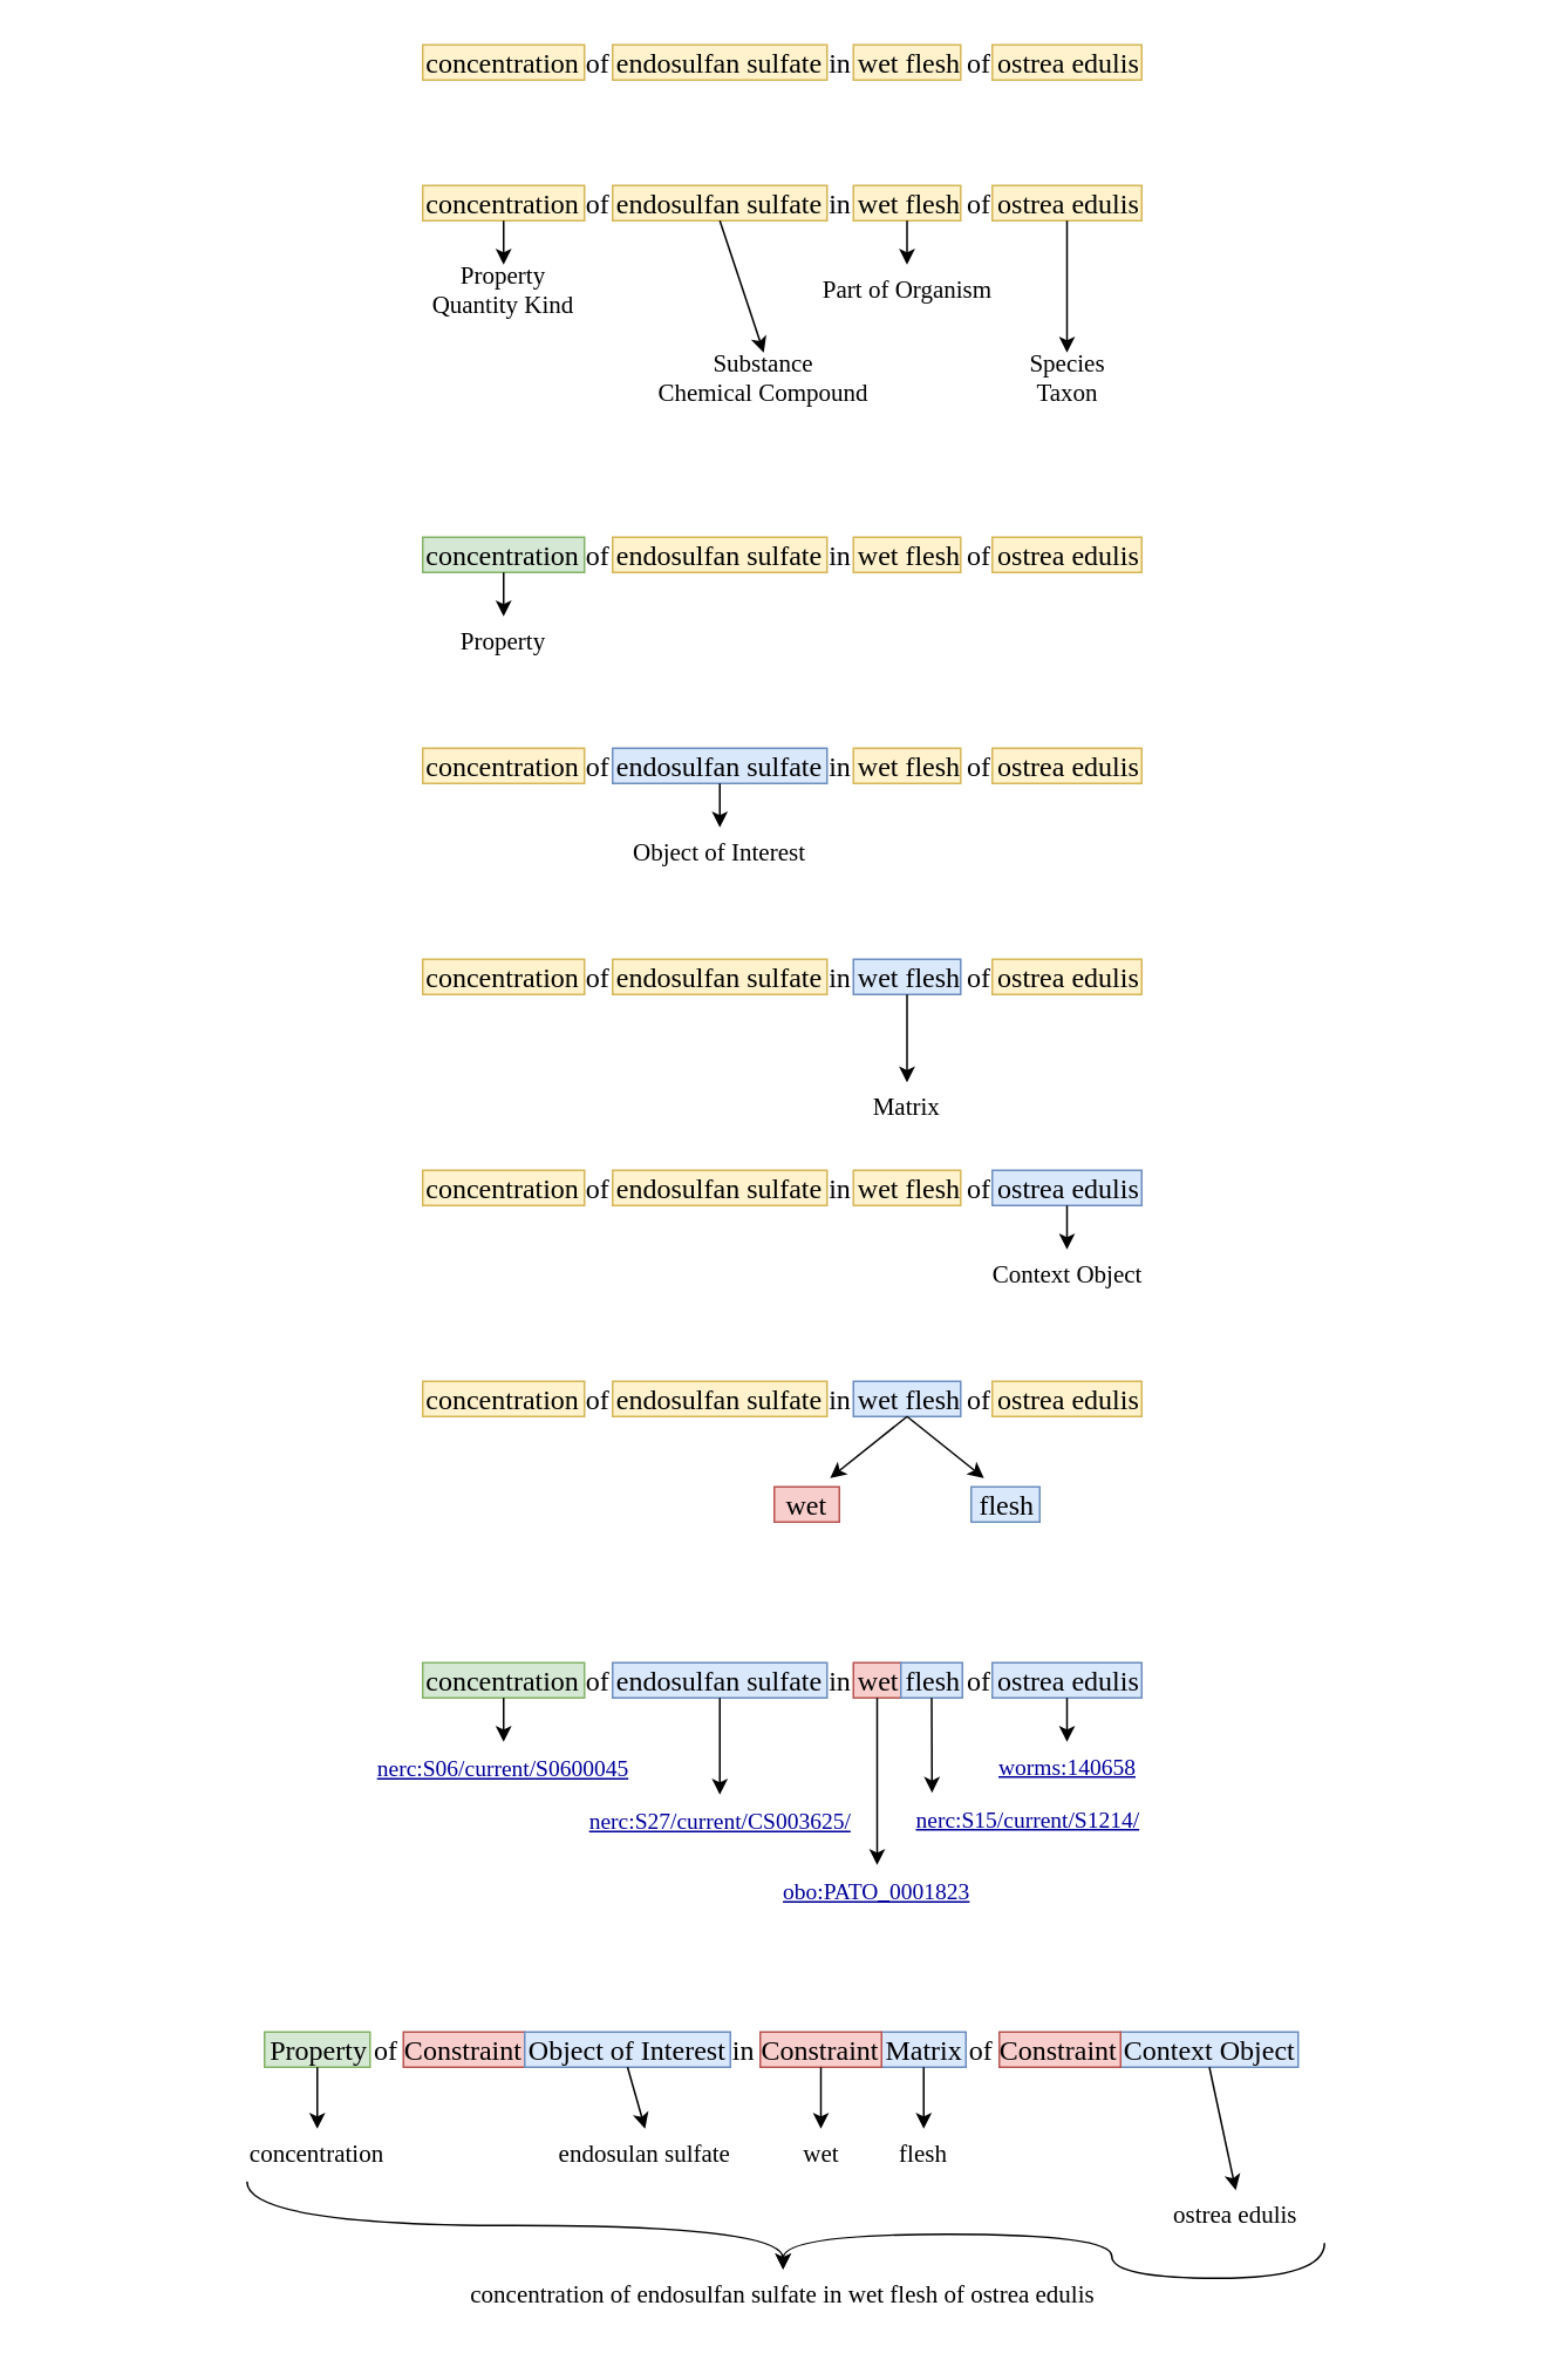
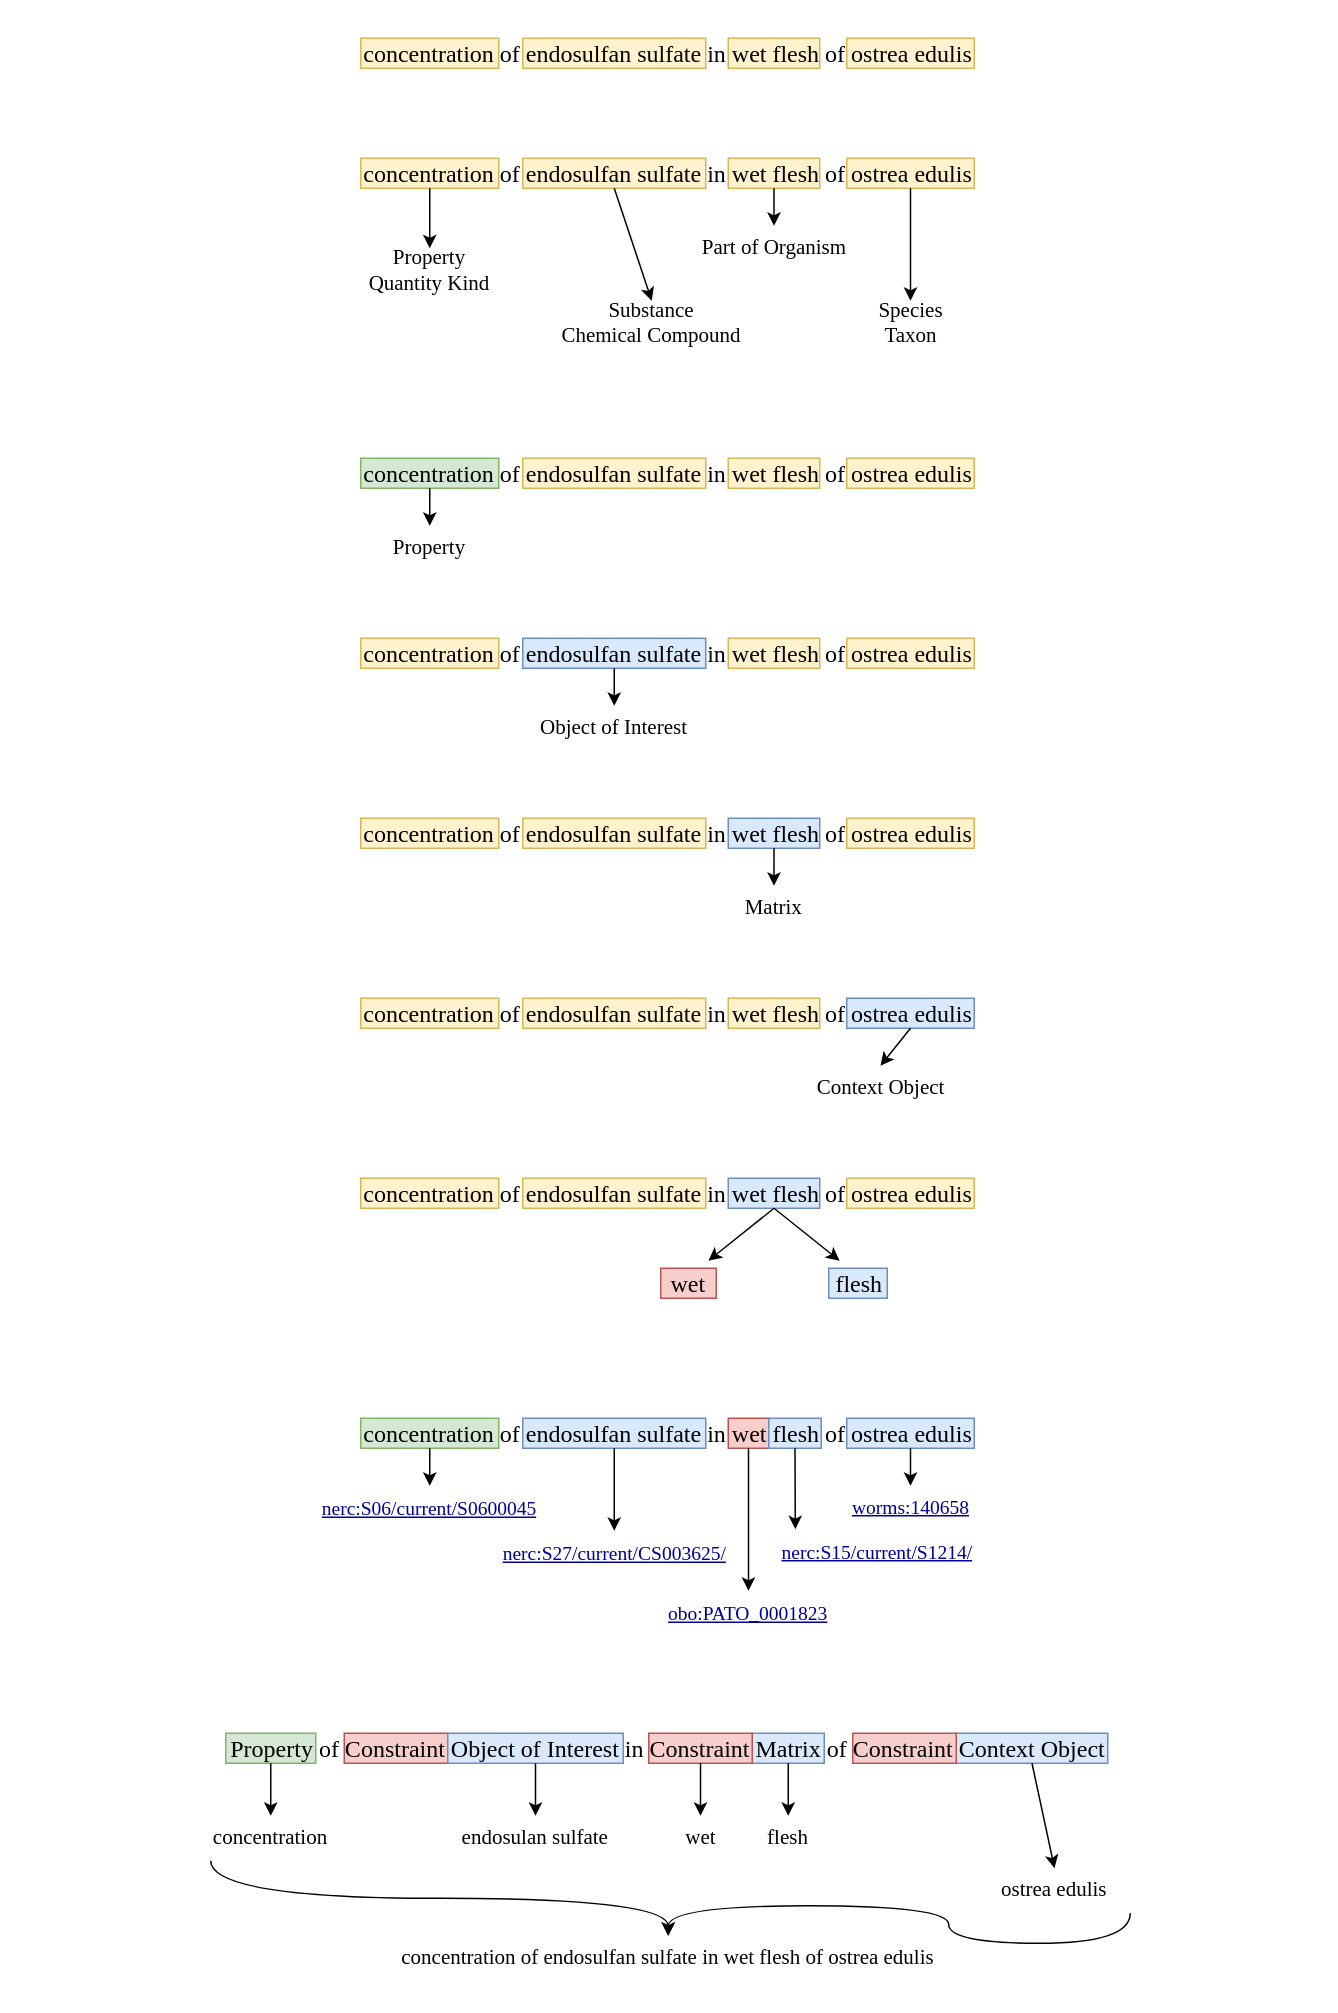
- <mxCell id="20" value="Property&lt;br style=&quot;font-size: 14px;&quot;&gt;Quantity Kind" style="text;html=1;strokeColor=none;fillColor=none;align=center;verticalAlign=middle;whiteSpace=wrap;rounded=0;fontFamily=Times New Roman;fontSize=14;" vertex="1" parent="1"><mxGeometry x="231" y="150" width="110" height="30" as="geometry" /></mxCell>
+ <mxCell id="20" value="Property&lt;br style=&quot;font-size: 14px;&quot;&gt;Quantity Kind" style="text;html=1;strokeColor=none;fillColor=none;align=center;verticalAlign=middle;whiteSpace=wrap;rounded=0;fontFamily=Times New Roman;fontSize=14;" vertex="1" parent="1"><mxGeometry x="231" y="165" width="110" height="30" as="geometry" /></mxCell>
- <mxCell id="46" value="Matrix" style="text;html=1;strokeColor=none;fillColor=none;align=center;verticalAlign=middle;whiteSpace=wrap;rounded=0;fontFamily=Times New Roman;fontSize=14;" vertex="1" parent="1"><mxGeometry x="489" y="615" width="53" height="30" as="geometry" /></mxCell>
+ <mxCell id="46" value="Matrix" style="text;html=1;strokeColor=none;fillColor=none;align=center;verticalAlign=middle;whiteSpace=wrap;rounded=0;fontFamily=Times New Roman;fontSize=14;" vertex="1" parent="1"><mxGeometry x="489" y="590" width="53" height="30" as="geometry" /></mxCell>
- <mxCell id="52" value="Context Object" style="text;html=1;strokeColor=none;fillColor=none;align=center;verticalAlign=middle;whiteSpace=wrap;rounded=0;fontFamily=Times New Roman;fontSize=14;" vertex="1" parent="1"><mxGeometry x="554.5" y="710" width="104" height="30" as="geometry" /></mxCell>
+ <mxCell id="52" value="Context Object" style="text;html=1;strokeColor=none;fillColor=none;align=center;verticalAlign=middle;whiteSpace=wrap;rounded=0;fontFamily=Times New Roman;fontSize=14;" vertex="1" parent="1"><mxGeometry x="534.5" y="710" width="104" height="30" as="geometry" /></mxCell>
- <mxCell id="84" value="endosulan sulfate" style="text;html=1;strokeColor=none;fillColor=none;align=center;verticalAlign=middle;whiteSpace=wrap;rounded=0;fontFamily=Times New Roman;fontSize=14;" vertex="1" parent="1"><mxGeometry x="298" y="1210" width="137" height="30" as="geometry" /></mxCell>
+ <mxCell id="84" value="endosulan sulfate" style="text;html=1;strokeColor=none;fillColor=none;align=center;verticalAlign=middle;whiteSpace=wrap;rounded=0;fontFamily=Times New Roman;fontSize=14;" vertex="1" parent="1"><mxGeometry x="288" y="1210" width="137" height="30" as="geometry" /></mxCell>
